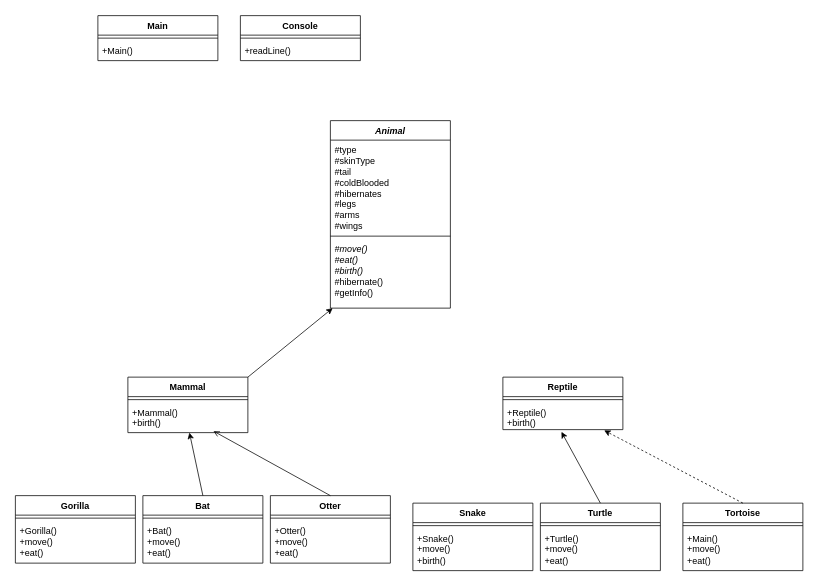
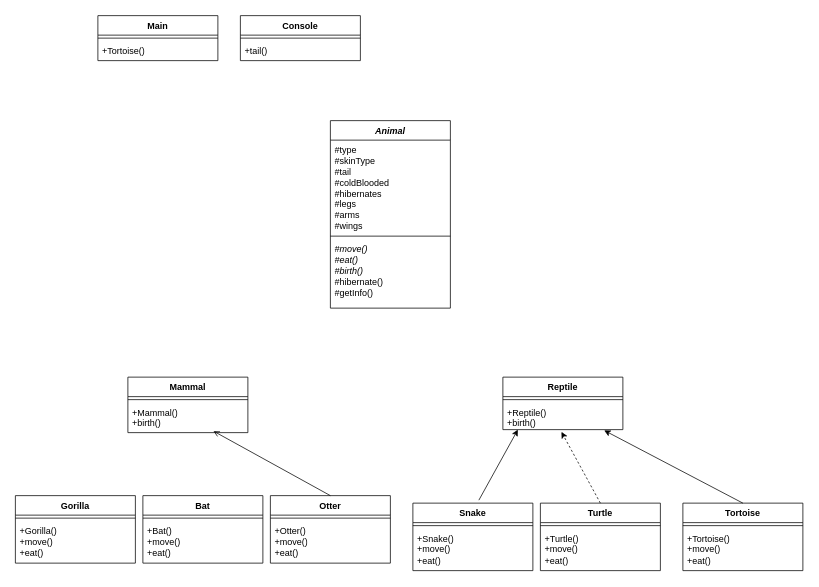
- <mxCell id="4" value="+Main()" style="text;strokeColor=none;fillColor=none;align=left;verticalAlign=top;spacingLeft=4;spacingRight=4;overflow=hidden;rotatable=0;points=[[0,0.5],[1,0.5]];portConstraint=eastwest;whiteSpace=wrap;html=1;" parent="2" vertex="1"><mxGeometry y="34" width="160" height="26" as="geometry" /></mxCell>
+ <mxCell id="4" value="+Tortoise()" style="text;strokeColor=none;fillColor=none;align=left;verticalAlign=top;spacingLeft=4;spacingRight=4;overflow=hidden;rotatable=0;points=[[0,0.5],[1,0.5]];portConstraint=eastwest;whiteSpace=wrap;html=1;" parent="2" vertex="1"><mxGeometry y="34" width="160" height="26" as="geometry" /></mxCell>
- <mxCell id="41" value="+readLine()" style="text;strokeColor=none;fillColor=none;align=left;verticalAlign=top;spacingLeft=4;spacingRight=4;overflow=hidden;rotatable=0;points=[[0,0.5],[1,0.5]];portConstraint=eastwest;whiteSpace=wrap;html=1;" parent="39" vertex="1"><mxGeometry y="34" width="160" height="26" as="geometry" /></mxCell>
+ <mxCell id="41" value="+tail()" style="text;strokeColor=none;fillColor=none;align=left;verticalAlign=top;spacingLeft=4;spacingRight=4;overflow=hidden;rotatable=0;points=[[0,0.5],[1,0.5]];portConstraint=eastwest;whiteSpace=wrap;html=1;" parent="39" vertex="1"><mxGeometry y="34" width="160" height="26" as="geometry" /></mxCell>
- <mxCell id="15" value="" style="endArrow=classic;html=1;rounded=0;entryX=0.019;entryY=1;entryDx=0;entryDy=0;entryPerimeter=0;exitX=1;exitY=0;exitDx=0;exitDy=0;" parent="1" source="9" target="8" edge="1"><mxGeometry width="50" height="50" relative="1" as="geometry"><mxPoint x="320" y="545" as="sourcePoint" /><mxPoint x="370" y="495" as="targetPoint" /></mxGeometry></mxCell>
- <mxCell id="25" value="" style="endArrow=classic;html=1;rounded=0;exitX=0.5;exitY=0;exitDx=0;exitDy=0;entryX=0.513;entryY=1;entryDx=0;entryDy=0;entryPerimeter=0;" parent="1" source="16" target="11" edge="1"><mxGeometry width="50" height="50" relative="1" as="geometry"><mxPoint x="133" y="666" as="sourcePoint" /><mxPoint x="255" y="591" as="targetPoint" /></mxGeometry></mxCell>
+ <mxCell id="37" value="" style="endArrow=classic;html=1;rounded=0;entryX=0.125;entryY=1;entryDx=0;entryDy=0;entryPerimeter=0;exitX=0.55;exitY=-0.044;exitDx=0;exitDy=0;exitPerimeter=0;" parent="1" source="27" target="14" edge="1"><mxGeometry width="50" height="50" relative="1" as="geometry"><mxPoint x="620" y="670" as="sourcePoint" /><mxPoint x="670" y="620" as="targetPoint" /></mxGeometry></mxCell>
- <mxCell id="36" value="" style="endArrow=classic;html=1;rounded=0;entryX=0.844;entryY=1.028;entryDx=0;entryDy=0;entryPerimeter=0;exitX=0.5;exitY=0;exitDx=0;exitDy=0;dashed=1;" parent="1" source="30" target="14" edge="1"><mxGeometry width="50" height="50" relative="1" as="geometry"><mxPoint x="940" y="650" as="sourcePoint" /><mxPoint x="990" y="600" as="targetPoint" /></mxGeometry></mxCell>
+ <mxCell id="36" value="" style="endArrow=classic;html=1;rounded=0;entryX=0.844;entryY=1.028;entryDx=0;entryDy=0;entryPerimeter=0;exitX=0.5;exitY=0;exitDx=0;exitDy=0;" parent="1" source="30" target="14" edge="1"><mxGeometry width="50" height="50" relative="1" as="geometry"><mxPoint x="940" y="650" as="sourcePoint" /><mxPoint x="990" y="600" as="targetPoint" /></mxGeometry></mxCell>
- <mxCell id="38" value="" style="endArrow=classic;html=1;rounded=0;exitX=0.5;exitY=0;exitDx=0;exitDy=0;entryX=0.488;entryY=1.083;entryDx=0;entryDy=0;entryPerimeter=0;" parent="1" source="33" target="14" edge="1"><mxGeometry width="50" height="50" relative="1" as="geometry"><mxPoint x="740" y="650" as="sourcePoint" /><mxPoint x="790" y="600" as="targetPoint" /></mxGeometry></mxCell>
+ <mxCell id="38" value="" style="endArrow=classic;html=1;rounded=0;exitX=0.5;exitY=0;exitDx=0;exitDy=0;entryX=0.488;entryY=1.083;entryDx=0;entryDy=0;entryPerimeter=0;dashed=1;" parent="1" source="33" target="14" edge="1"><mxGeometry width="50" height="50" relative="1" as="geometry"><mxPoint x="740" y="650" as="sourcePoint" /><mxPoint x="790" y="600" as="targetPoint" /></mxGeometry></mxCell>
- <mxCell id="29" value="&lt;div&gt;+Snake()&lt;/div&gt;+move()&lt;div&gt;+birth()&lt;/div&gt;" style="text;strokeColor=none;fillColor=none;align=left;verticalAlign=top;spacingLeft=4;spacingRight=4;overflow=hidden;rotatable=0;points=[[0,0.5],[1,0.5]];portConstraint=eastwest;whiteSpace=wrap;html=1;" parent="27" vertex="1"><mxGeometry y="34" width="160" height="56" as="geometry" /></mxCell>
+ <mxCell id="29" value="&lt;div&gt;+Snake()&lt;/div&gt;+move()&lt;div&gt;+eat()&lt;/div&gt;" style="text;strokeColor=none;fillColor=none;align=left;verticalAlign=top;spacingLeft=4;spacingRight=4;overflow=hidden;rotatable=0;points=[[0,0.5],[1,0.5]];portConstraint=eastwest;whiteSpace=wrap;html=1;" parent="27" vertex="1"><mxGeometry y="34" width="160" height="56" as="geometry" /></mxCell>
- <mxCell id="32" value="&lt;div&gt;+Main()&lt;/div&gt;+move()&lt;div&gt;+eat()&lt;/div&gt;" style="text;strokeColor=none;fillColor=none;align=left;verticalAlign=top;spacingLeft=4;spacingRight=4;overflow=hidden;rotatable=0;points=[[0,0.5],[1,0.5]];portConstraint=eastwest;whiteSpace=wrap;html=1;" parent="30" vertex="1"><mxGeometry y="34" width="160" height="56" as="geometry" /></mxCell>
+ <mxCell id="32" value="&lt;div&gt;+Tortoise()&lt;/div&gt;+move()&lt;div&gt;+eat()&lt;/div&gt;" style="text;strokeColor=none;fillColor=none;align=left;verticalAlign=top;spacingLeft=4;spacingRight=4;overflow=hidden;rotatable=0;points=[[0,0.5],[1,0.5]];portConstraint=eastwest;whiteSpace=wrap;html=1;" parent="30" vertex="1"><mxGeometry y="34" width="160" height="56" as="geometry" /></mxCell>
